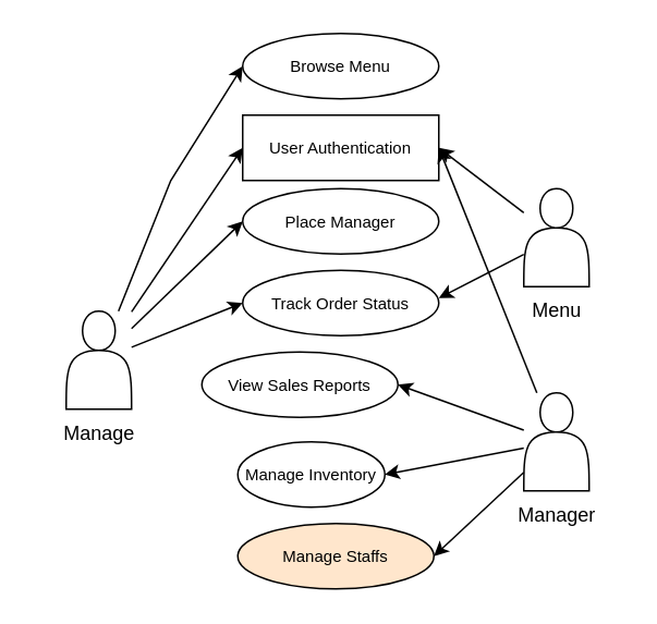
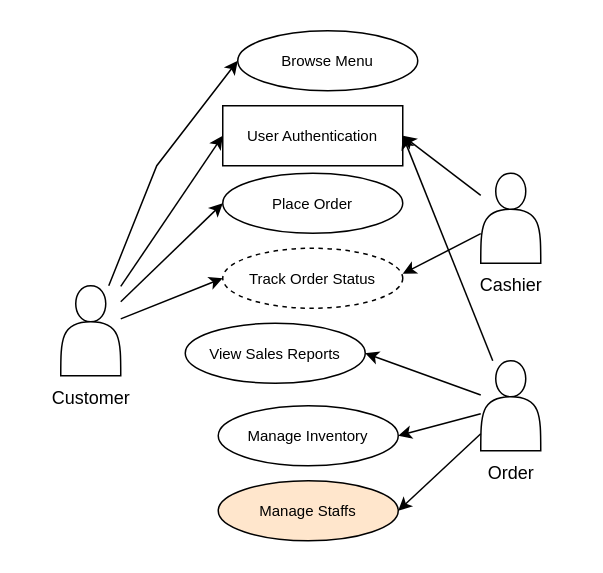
- <mxCell id="26" value="&lt;font style=&quot;font-size: 10px;&quot;&gt;Browse Menu&lt;/font&gt;" style="ellipse;whiteSpace=wrap;html=1;" vertex="1" parent="1"><mxGeometry x="148" y="20" width="120" height="40" as="geometry" /></mxCell>
+ <mxCell id="26" value="&lt;font style=&quot;font-size: 10px;&quot;&gt;Browse Menu&lt;/font&gt;" style="ellipse;whiteSpace=wrap;html=1;" vertex="1" parent="1"><mxGeometry x="158" y="20" width="120" height="40" as="geometry" /></mxCell>
- <mxCell id="2" value="&lt;font style=&quot;font-size: 10px;&quot;&gt;Place Manager&lt;/font&gt;" style="ellipse;whiteSpace=wrap;html=1;" vertex="1" parent="1"><mxGeometry x="148" y="115" width="120" height="40" as="geometry" /></mxCell>
+ <mxCell id="2" value="&lt;font style=&quot;font-size: 10px;&quot;&gt;Place Order&lt;/font&gt;" style="ellipse;whiteSpace=wrap;html=1;" vertex="1" parent="1"><mxGeometry x="148" y="115" width="120" height="40" as="geometry" /></mxCell>
- <mxCell id="3" value="&lt;font style=&quot;font-size: 10px;&quot;&gt;Track Order Status&lt;/font&gt;" style="ellipse;whiteSpace=wrap;html=1;" vertex="1" parent="1"><mxGeometry x="148" y="165" width="120" height="40" as="geometry" /></mxCell>
+ <mxCell id="3" value="&lt;font style=&quot;font-size: 10px;&quot;&gt;Track Order Status&lt;/font&gt;" style="ellipse;whiteSpace=wrap;html=1;dashed=1;" vertex="1" parent="1"><mxGeometry x="148" y="165" width="120" height="40" as="geometry" /></mxCell>
- <mxCell id="15" value="Menu" style="text;html=1;align=center;verticalAlign=middle;resizable=0;points=[];autosize=1;strokeColor=none;fillColor=none;" vertex="1" parent="13"><mxGeometry x="-5" y="60" width="60" height="30" as="geometry" /></mxCell>
+ <mxCell id="15" value="Cashier" style="text;html=1;align=center;verticalAlign=middle;resizable=0;points=[];autosize=1;strokeColor=none;fillColor=none;" vertex="1" parent="13"><mxGeometry x="-5" y="60" width="60" height="30" as="geometry" /></mxCell>
- <mxCell id="10" value="Manage" style="text;html=1;align=center;verticalAlign=middle;resizable=0;points=[];autosize=1;strokeColor=none;fillColor=none;" vertex="1" parent="8"><mxGeometry x="-15" y="60" width="80" height="30" as="geometry" /></mxCell>
+ <mxCell id="10" value="Customer" style="text;html=1;align=center;verticalAlign=middle;resizable=0;points=[];autosize=1;strokeColor=none;fillColor=none;" vertex="1" parent="8"><mxGeometry x="-15" y="60" width="80" height="30" as="geometry" /></mxCell>
- <mxCell id="4" value="&lt;font style=&quot;font-size: 10px;&quot;&gt;Manage Inventory&lt;/font&gt;" style="ellipse;whiteSpace=wrap;html=1;" vertex="1" parent="1"><mxGeometry x="145" y="270" width="90" height="40" as="geometry" /></mxCell>
+ <mxCell id="4" value="&lt;font style=&quot;font-size: 10px;&quot;&gt;Manage Inventory&lt;/font&gt;" style="ellipse;whiteSpace=wrap;html=1;" vertex="1" parent="1"><mxGeometry x="145" y="270" width="120" height="40" as="geometry" /></mxCell>
- <mxCell id="18" value="Manager" style="text;html=1;align=center;verticalAlign=middle;resizable=0;points=[];autosize=1;strokeColor=none;fillColor=none;" vertex="1" parent="16"><mxGeometry x="-10" y="60" width="70" height="30" as="geometry" /></mxCell>
+ <mxCell id="18" value="Order" style="text;html=1;align=center;verticalAlign=middle;resizable=0;points=[];autosize=1;strokeColor=none;fillColor=none;" vertex="1" parent="16"><mxGeometry x="-10" y="60" width="70" height="30" as="geometry" /></mxCell>
